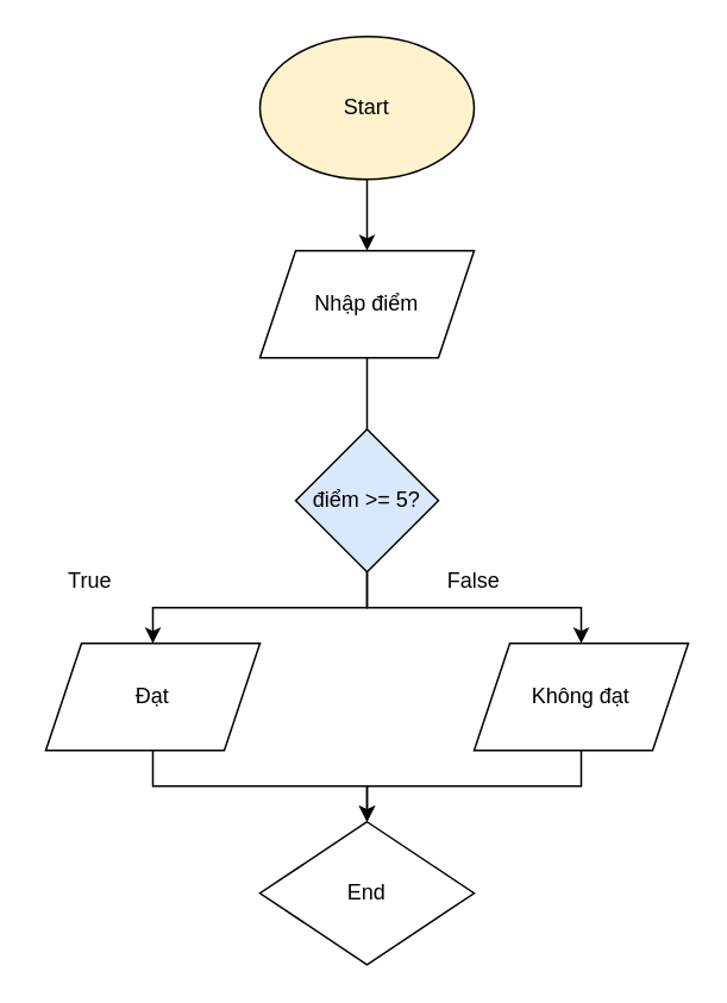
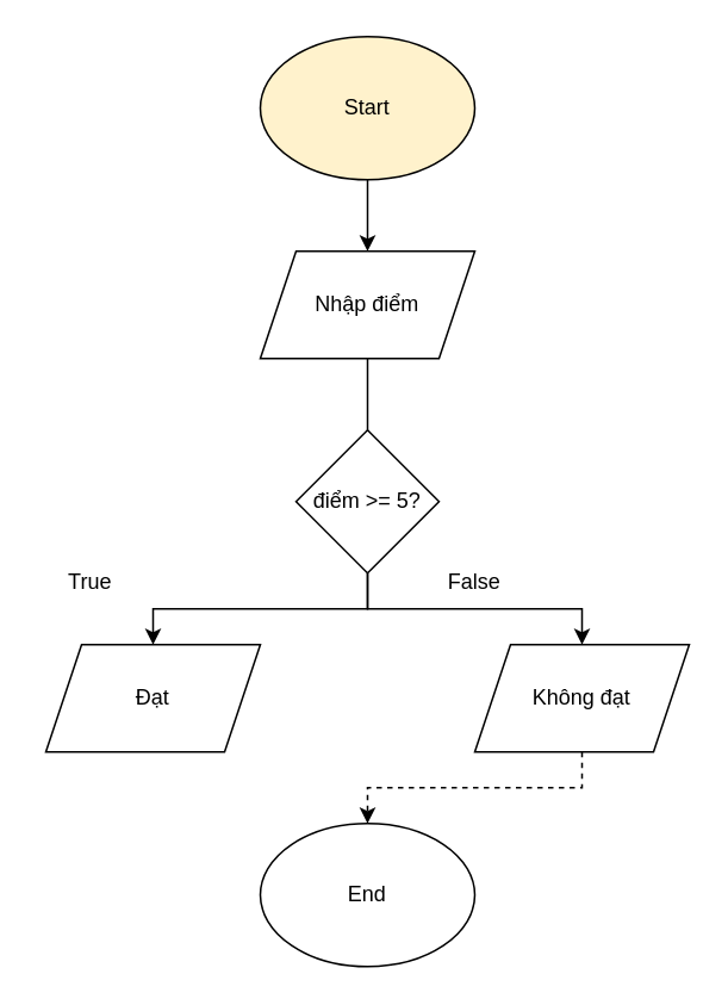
- <mxCell id="8" value="điểm &amp;gt;= 5?" style="rhombus;whiteSpace=wrap;html=1;fillColor=#dae8fc;" parent="1" vertex="1"><mxGeometry x="165" y="240" width="80" height="80" as="geometry" /></mxCell>
+ <mxCell id="8" value="điểm &amp;gt;= 5?" style="rhombus;whiteSpace=wrap;html=1;" parent="1" vertex="1"><mxGeometry x="165" y="240" width="80" height="80" as="geometry" /></mxCell>
- <mxCell id="9" style="edgeStyle=orthogonalEdgeStyle;rounded=0;orthogonalLoop=1;jettySize=auto;html=1;exitX=0.5;exitY=1;exitDx=0;exitDy=0;" parent="1" source="10" target="13" edge="1"><mxGeometry relative="1" as="geometry" /></mxCell>
- <mxCell id="11" style="edgeStyle=orthogonalEdgeStyle;rounded=0;orthogonalLoop=1;jettySize=auto;html=1;exitX=0.5;exitY=1;exitDx=0;exitDy=0;entryX=0.5;entryY=0;entryDx=0;entryDy=0;" parent="1" source="12" target="13" edge="1"><mxGeometry relative="1" as="geometry" /></mxCell>
+ <mxCell id="11" style="edgeStyle=orthogonalEdgeStyle;rounded=0;orthogonalLoop=1;jettySize=auto;html=1;exitX=0.5;exitY=1;exitDx=0;exitDy=0;entryX=0.5;entryY=0;entryDx=0;entryDy=0;dashed=1;" parent="1" source="12" target="13" edge="1"><mxGeometry relative="1" as="geometry" /></mxCell>
- <mxCell id="13" value="End" style="rhombus;whiteSpace=wrap;html=1;" parent="1" vertex="1"><mxGeometry x="145" y="460" width="120" height="80" as="geometry" /></mxCell>
+ <mxCell id="13" value="End" style="ellipse;whiteSpace=wrap;html=1;" parent="1" vertex="1"><mxGeometry x="145" y="460" width="120" height="80" as="geometry" /></mxCell>
